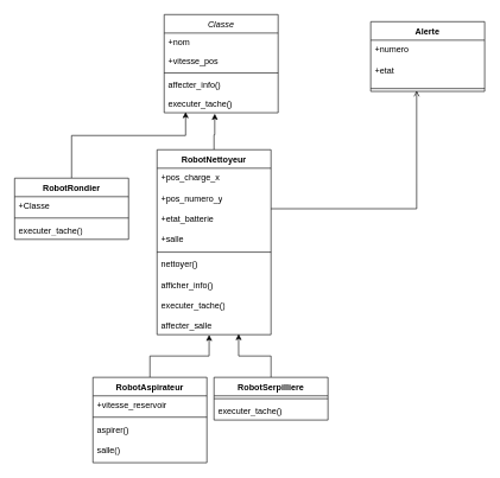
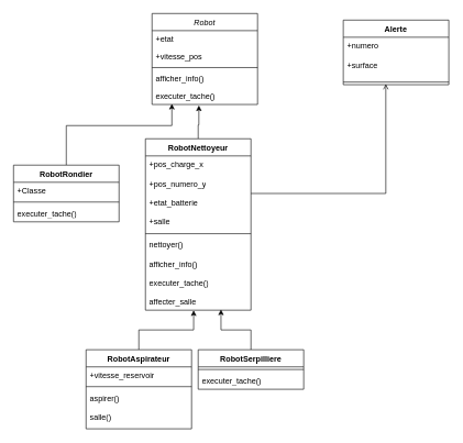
- <mxCell id="2" value="Classe" style="swimlane;fontStyle=2;align=center;verticalAlign=top;childLayout=stackLayout;horizontal=1;startSize=26;horizontalStack=0;resizeParent=1;resizeLast=0;collapsible=1;marginBottom=0;rounded=0;shadow=0;strokeWidth=1;" parent="1" vertex="1"><mxGeometry x="230" y="20" width="160" height="138" as="geometry"><mxRectangle x="220" y="120" width="160" height="26" as="alternateBounds" /></mxGeometry></mxCell>
+ <mxCell id="2" value="Robot" style="swimlane;fontStyle=2;align=center;verticalAlign=top;childLayout=stackLayout;horizontal=1;startSize=26;horizontalStack=0;resizeParent=1;resizeLast=0;collapsible=1;marginBottom=0;rounded=0;shadow=0;strokeWidth=1;" parent="1" vertex="1"><mxGeometry x="230" y="20" width="160" height="138" as="geometry"><mxRectangle x="220" y="120" width="160" height="26" as="alternateBounds" /></mxGeometry></mxCell>
- <mxCell id="3" value="+nom" style="text;align=left;verticalAlign=top;spacingLeft=4;spacingRight=4;overflow=hidden;rotatable=0;points=[[0,0.5],[1,0.5]];portConstraint=eastwest;" parent="2" vertex="1"><mxGeometry y="26" width="160" height="26" as="geometry" /></mxCell>
+ <mxCell id="3" value="+etat" style="text;align=left;verticalAlign=top;spacingLeft=4;spacingRight=4;overflow=hidden;rotatable=0;points=[[0,0.5],[1,0.5]];portConstraint=eastwest;" parent="2" vertex="1"><mxGeometry y="26" width="160" height="26" as="geometry" /></mxCell>
- <mxCell id="19" value="+numero&lt;br&gt;&lt;br&gt;+etat" style="text;strokeColor=none;fillColor=none;align=left;verticalAlign=top;spacingLeft=4;spacingRight=4;overflow=hidden;rotatable=0;points=[[0,0.5],[1,0.5]];portConstraint=eastwest;whiteSpace=wrap;html=1;" vertex="1" parent="18"><mxGeometry y="26" width="160" height="64" as="geometry" /></mxCell>
+ <mxCell id="19" value="+numero&lt;br&gt;&lt;br&gt;+surface" style="text;strokeColor=none;fillColor=none;align=left;verticalAlign=top;spacingLeft=4;spacingRight=4;overflow=hidden;rotatable=0;points=[[0,0.5],[1,0.5]];portConstraint=eastwest;whiteSpace=wrap;html=1;" vertex="1" parent="18"><mxGeometry y="26" width="160" height="64" as="geometry" /></mxCell>
- <mxCell id="6" value="affecter_info()" style="text;align=left;verticalAlign=top;spacingLeft=4;spacingRight=4;overflow=hidden;rotatable=0;points=[[0,0.5],[1,0.5]];portConstraint=eastwest;" parent="2" vertex="1"><mxGeometry y="86" width="160" height="26" as="geometry" /></mxCell>
+ <mxCell id="6" value="afficher_info()" style="text;align=left;verticalAlign=top;spacingLeft=4;spacingRight=4;overflow=hidden;rotatable=0;points=[[0,0.5],[1,0.5]];portConstraint=eastwest;" parent="2" vertex="1"><mxGeometry y="86" width="160" height="26" as="geometry" /></mxCell>
